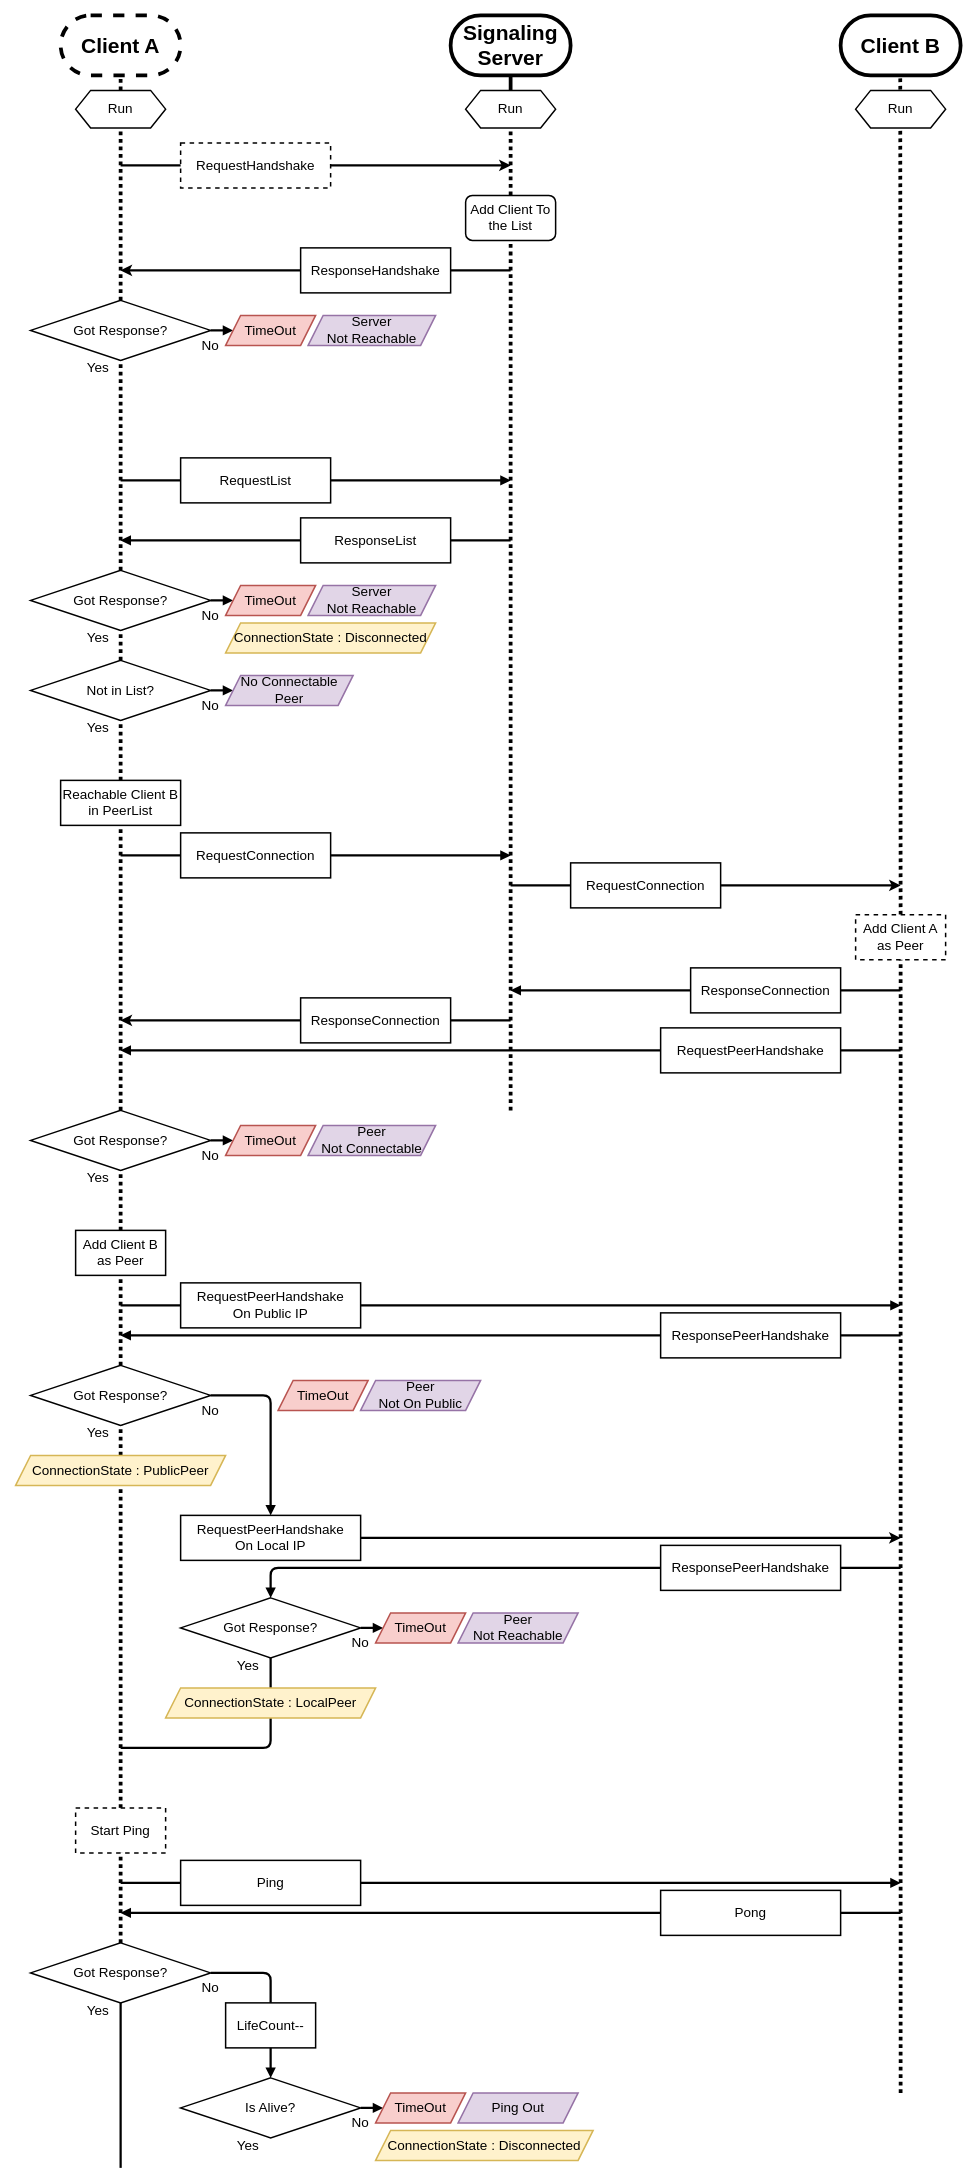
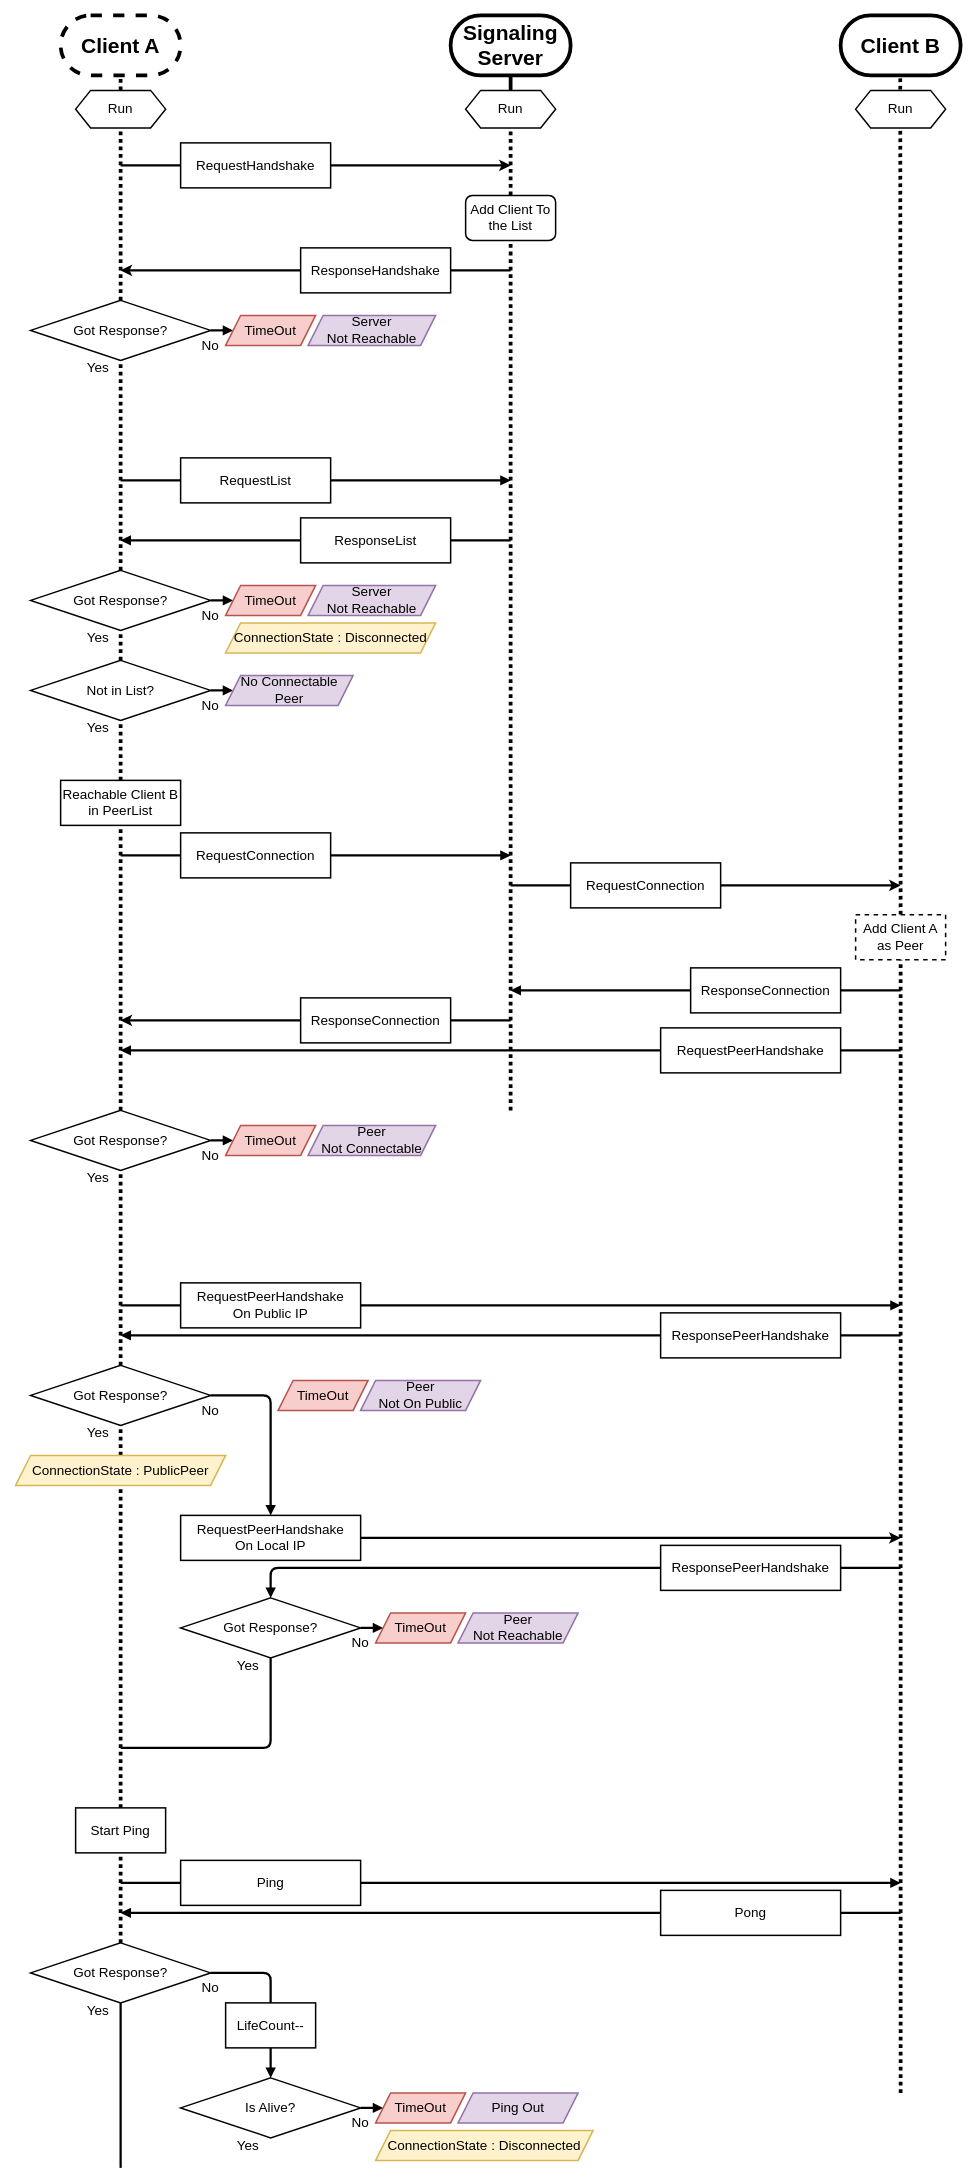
- <mxCell id="13" value="RequestHandshake" style="rounded=0;whiteSpace=wrap;html=1;fontSize=18;strokeWidth=2;dashed=1;" vertex="1" parent="1"><mxGeometry x="240" y="190" width="200" height="60" as="geometry" /></mxCell>
+ <mxCell id="13" value="RequestHandshake" style="rounded=0;whiteSpace=wrap;html=1;fontSize=18;strokeWidth=2;" vertex="1" parent="1"><mxGeometry x="240" y="190" width="200" height="60" as="geometry" /></mxCell>
- <mxCell id="91" value="Add Client B as Peer" style="rounded=0;whiteSpace=wrap;html=1;fontSize=18;strokeWidth=2;" vertex="1" parent="1"><mxGeometry x="100" y="1640" width="120" height="60" as="geometry" /></mxCell>
- <mxCell id="93" value="ConnectionState : LocalPeer" style="shape=parallelogram;perimeter=parallelogramPerimeter;whiteSpace=wrap;html=1;fixedSize=1;fontSize=18;strokeWidth=2;fillColor=#fff2cc;strokeColor=#d6b656;" vertex="1" parent="1"><mxGeometry x="220" y="2250" width="280" height="40" as="geometry" /></mxCell>
- <mxCell id="94" value="Start Ping" style="rounded=0;whiteSpace=wrap;html=1;fontSize=18;strokeWidth=2;dashed=1;" vertex="1" parent="1"><mxGeometry x="100" y="2410" width="120" height="60" as="geometry" /></mxCell>
+ <mxCell id="94" value="Start Ping" style="rounded=0;whiteSpace=wrap;html=1;fontSize=18;strokeWidth=2;" vertex="1" parent="1"><mxGeometry x="100" y="2410" width="120" height="60" as="geometry" /></mxCell>
